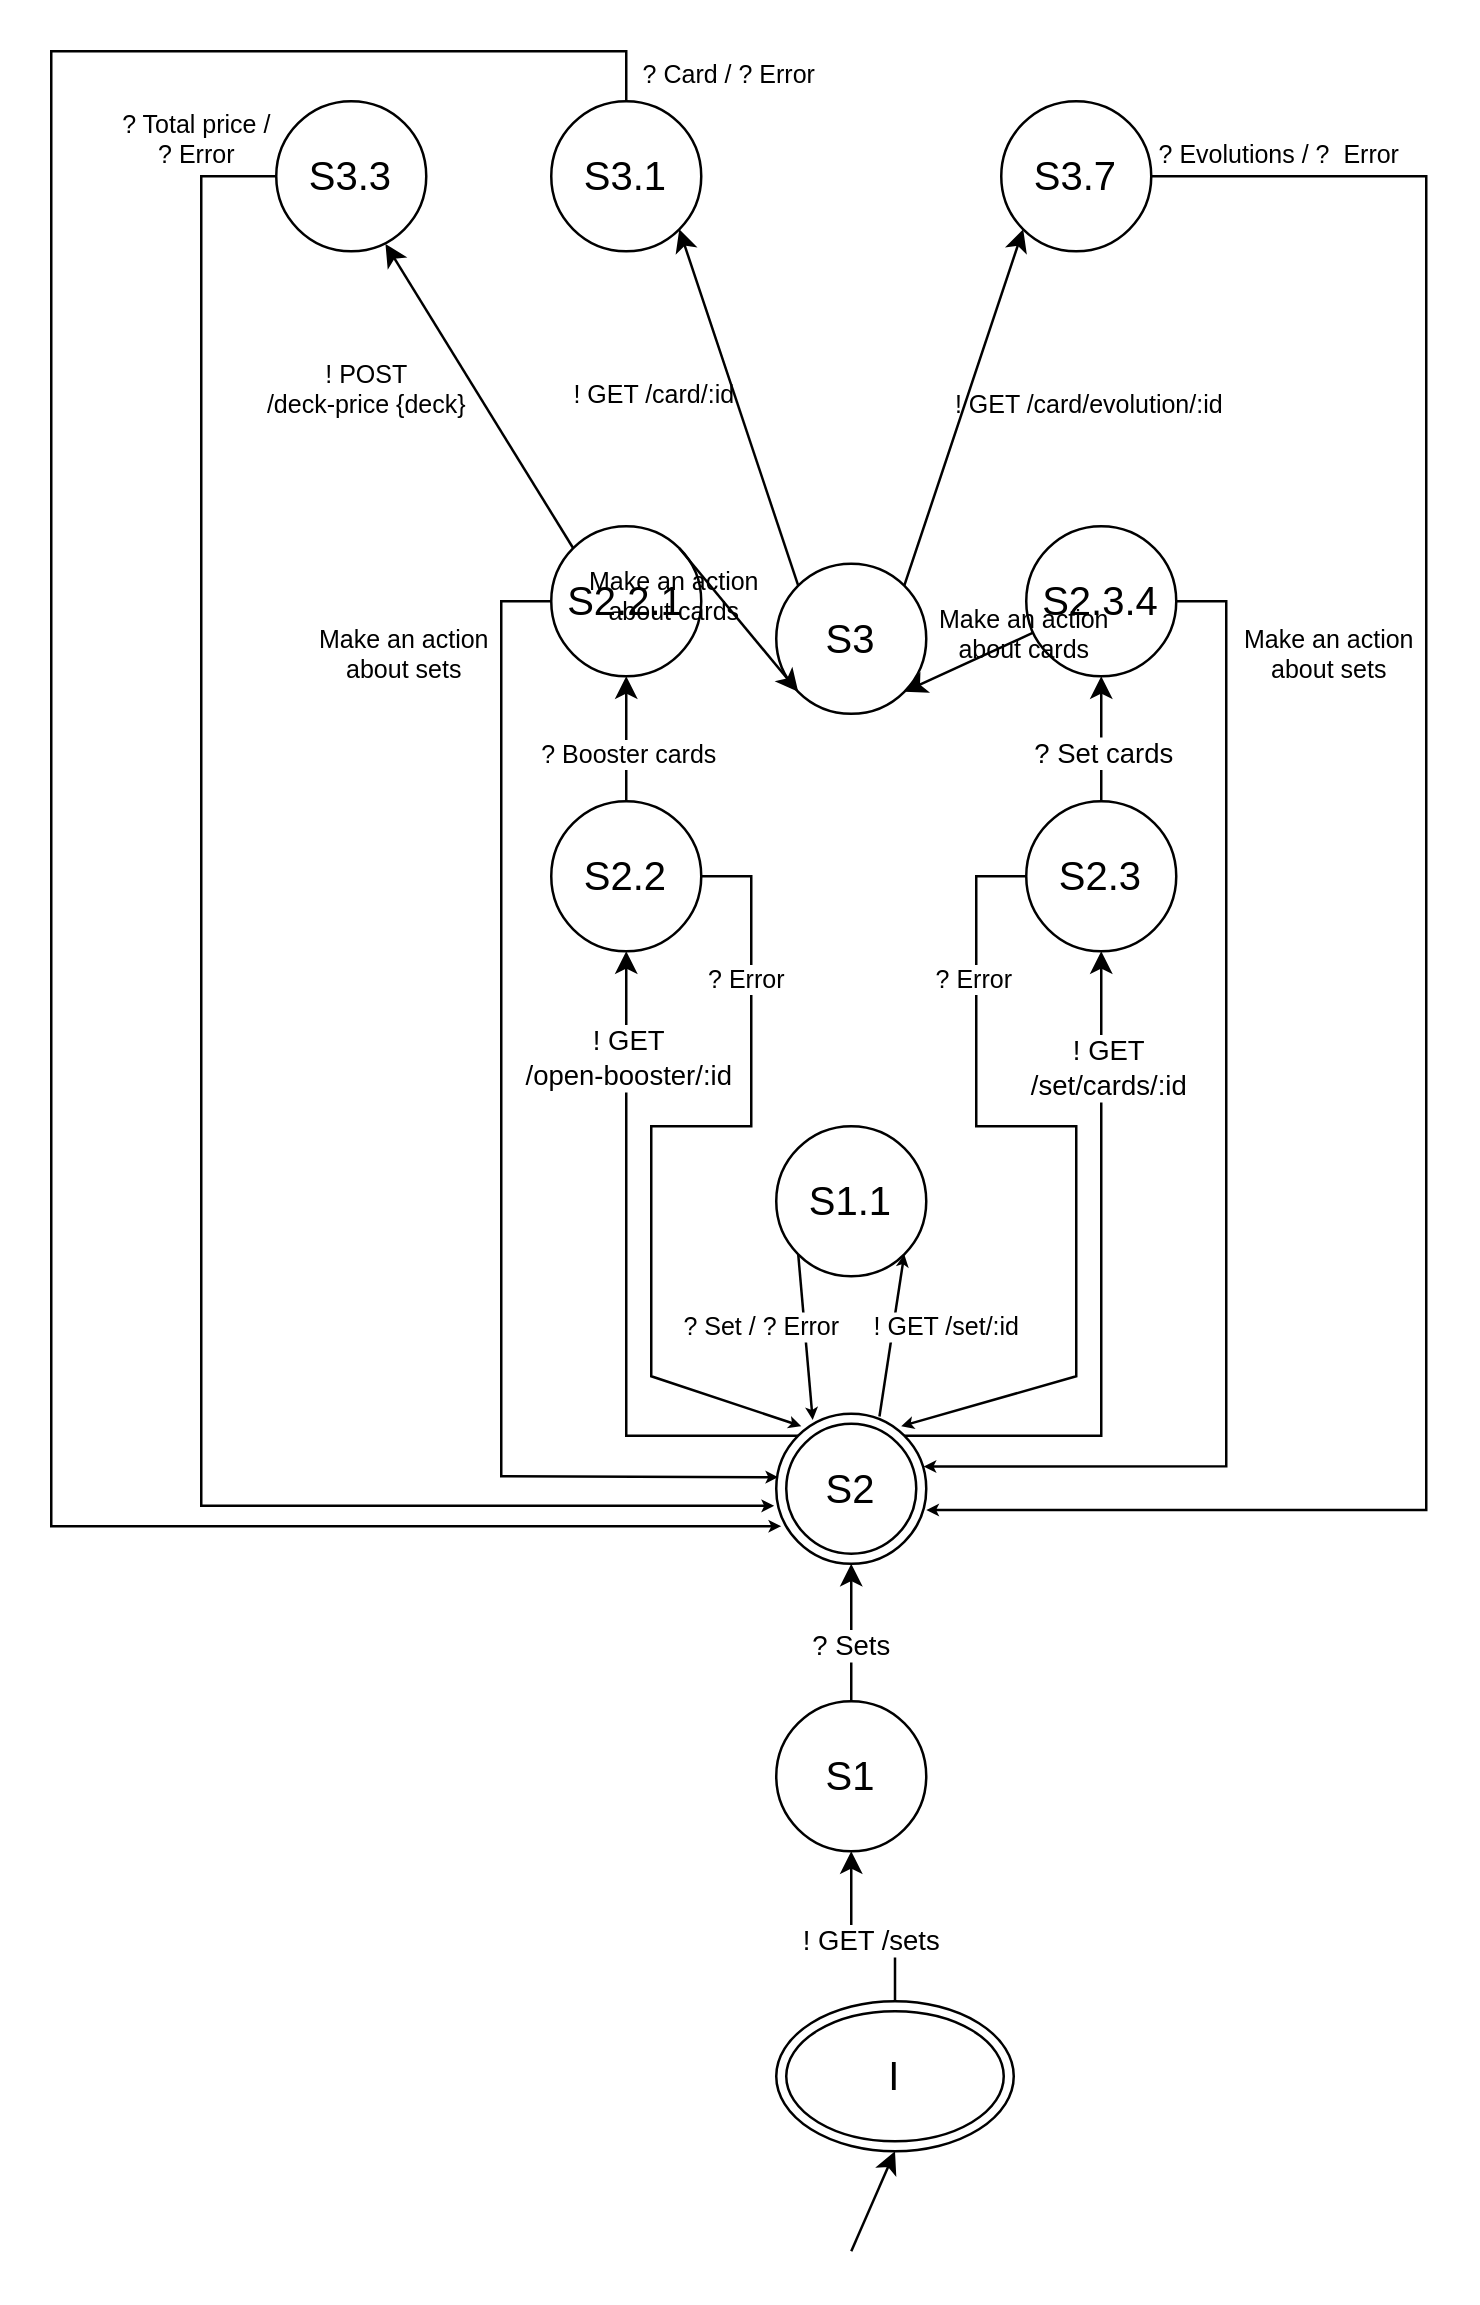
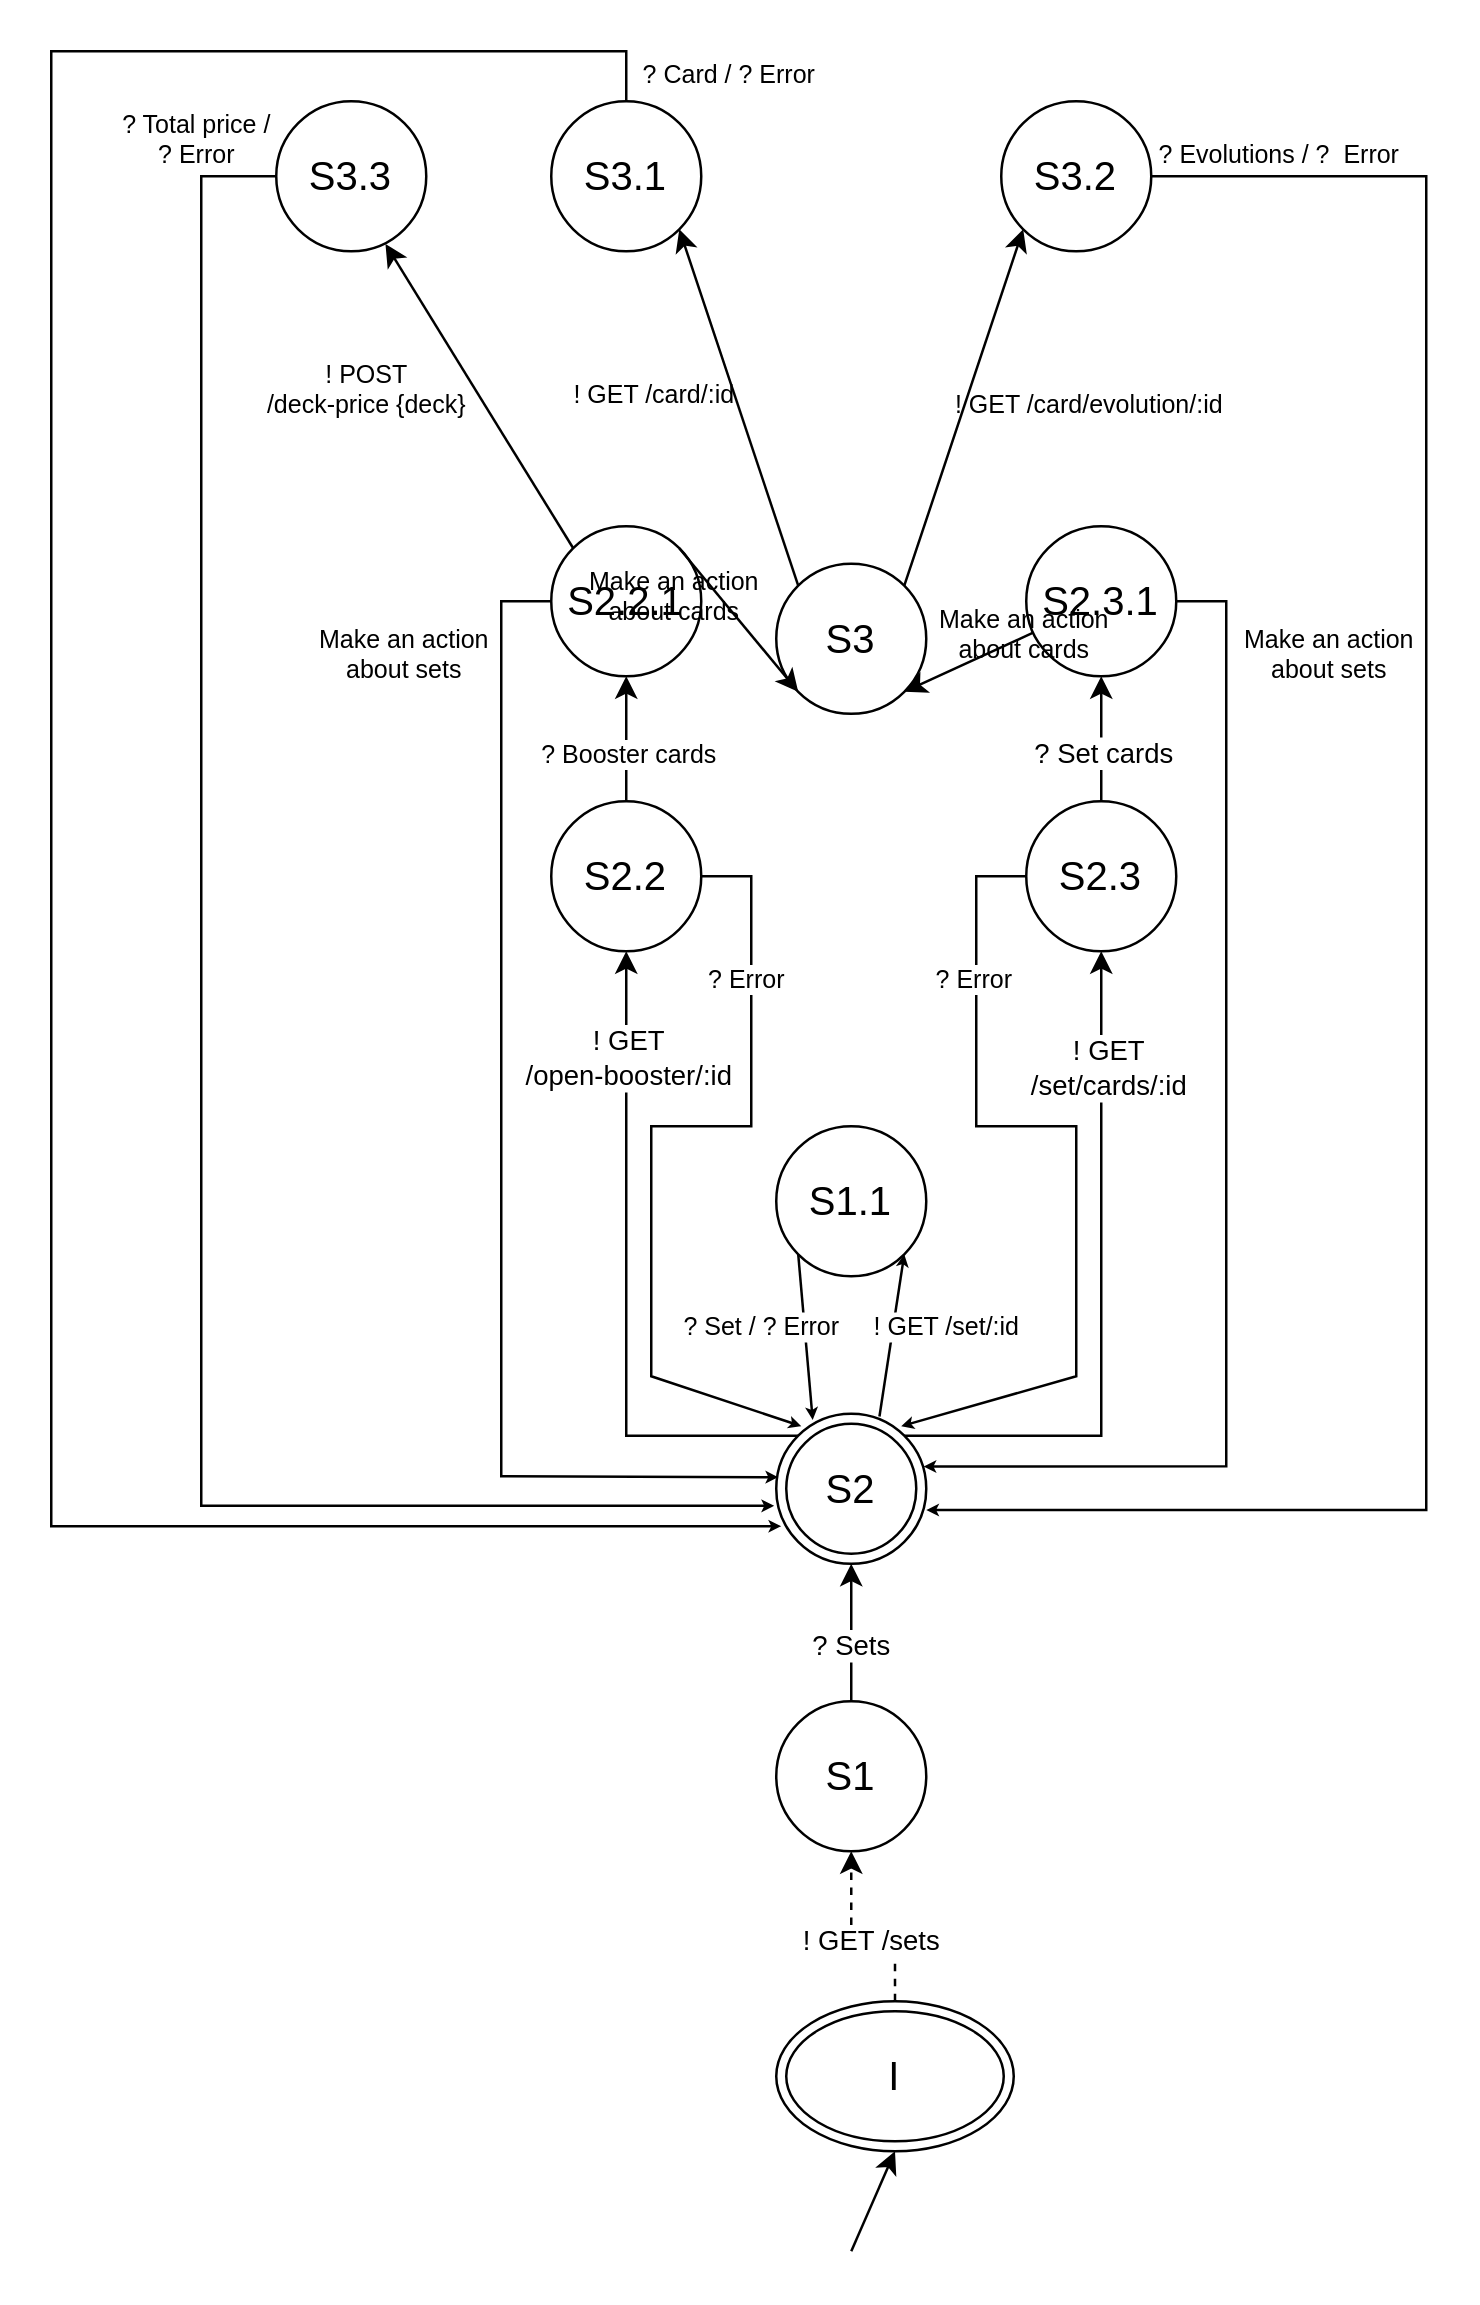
- <mxCell id="21" value="S3.7" style="ellipse;whiteSpace=wrap;html=1;aspect=fixed;fontSize=16;" vertex="1" parent="1"><mxGeometry x="400" y="40" width="60" height="60" as="geometry" /></mxCell>
+ <mxCell id="21" value="S3.2" style="ellipse;whiteSpace=wrap;html=1;aspect=fixed;fontSize=16;" vertex="1" parent="1"><mxGeometry x="400" y="40" width="60" height="60" as="geometry" /></mxCell>
- <mxCell id="25" value="S2.3.4" style="ellipse;whiteSpace=wrap;html=1;aspect=fixed;fontSize=16;" vertex="1" parent="1"><mxGeometry x="410" y="210" width="60" height="60" as="geometry" /></mxCell>
+ <mxCell id="25" value="S2.3.1" style="ellipse;whiteSpace=wrap;html=1;aspect=fixed;fontSize=16;" vertex="1" parent="1"><mxGeometry x="410" y="210" width="60" height="60" as="geometry" /></mxCell>
- <mxCell id="2" style="edgeStyle=orthogonalEdgeStyle;rounded=0;orthogonalLoop=1;jettySize=auto;html=1;" edge="1" parent="1" source="4" target="7"><mxGeometry relative="1" as="geometry" /></mxCell>
+ <mxCell id="2" style="edgeStyle=orthogonalEdgeStyle;rounded=0;orthogonalLoop=1;jettySize=auto;html=1;dashed=1;" edge="1" parent="1" source="4" target="7"><mxGeometry relative="1" as="geometry" /></mxCell>
